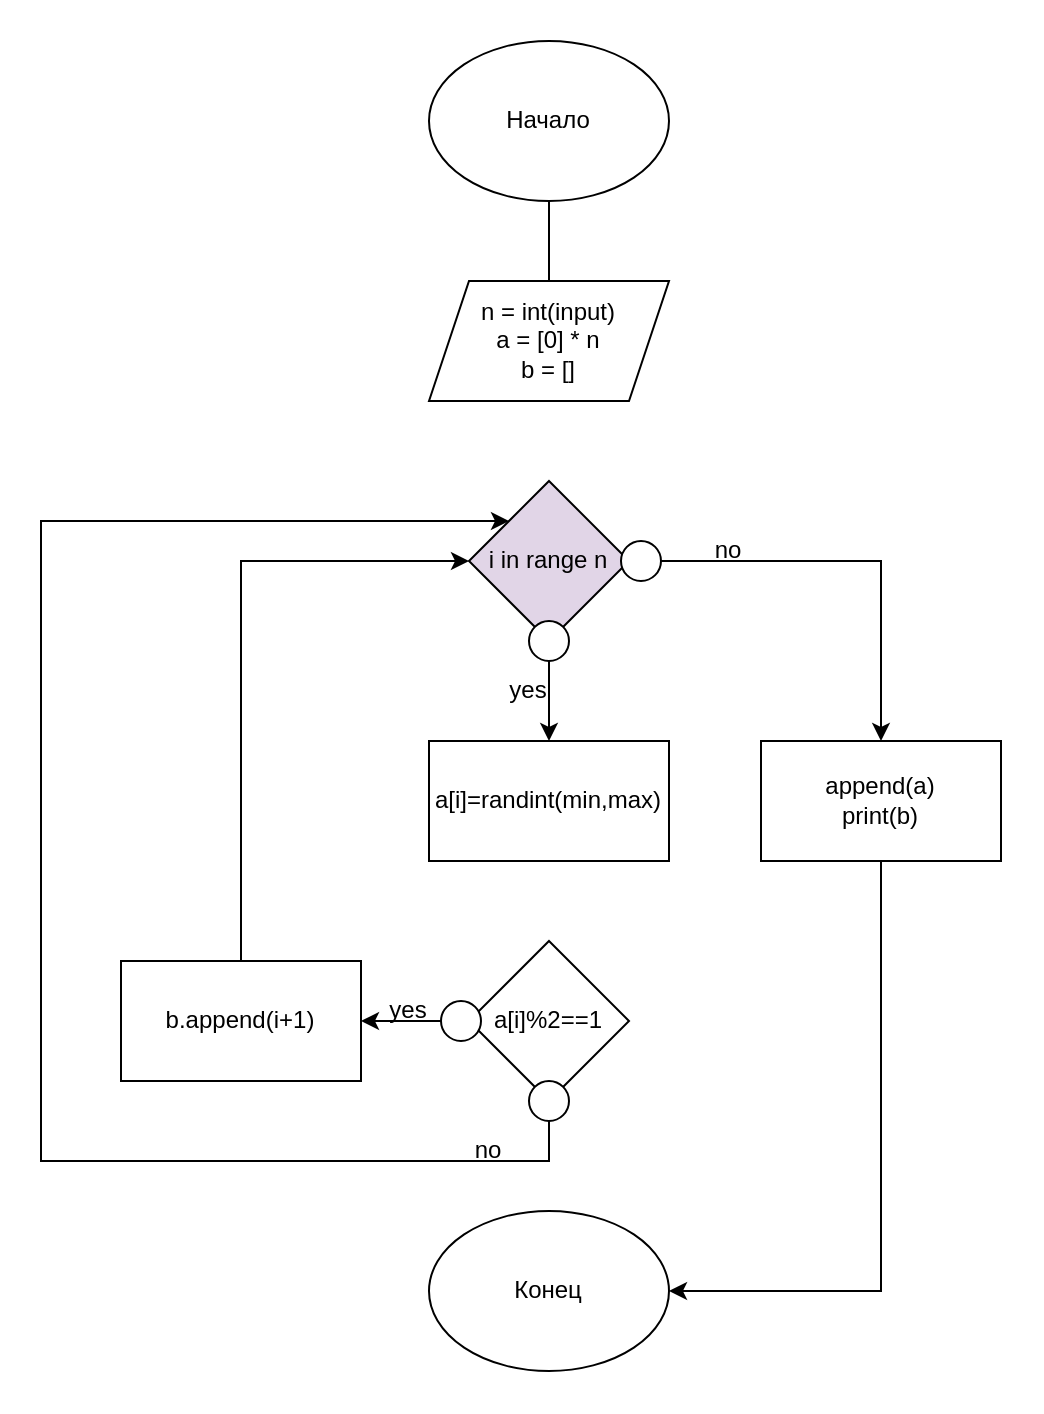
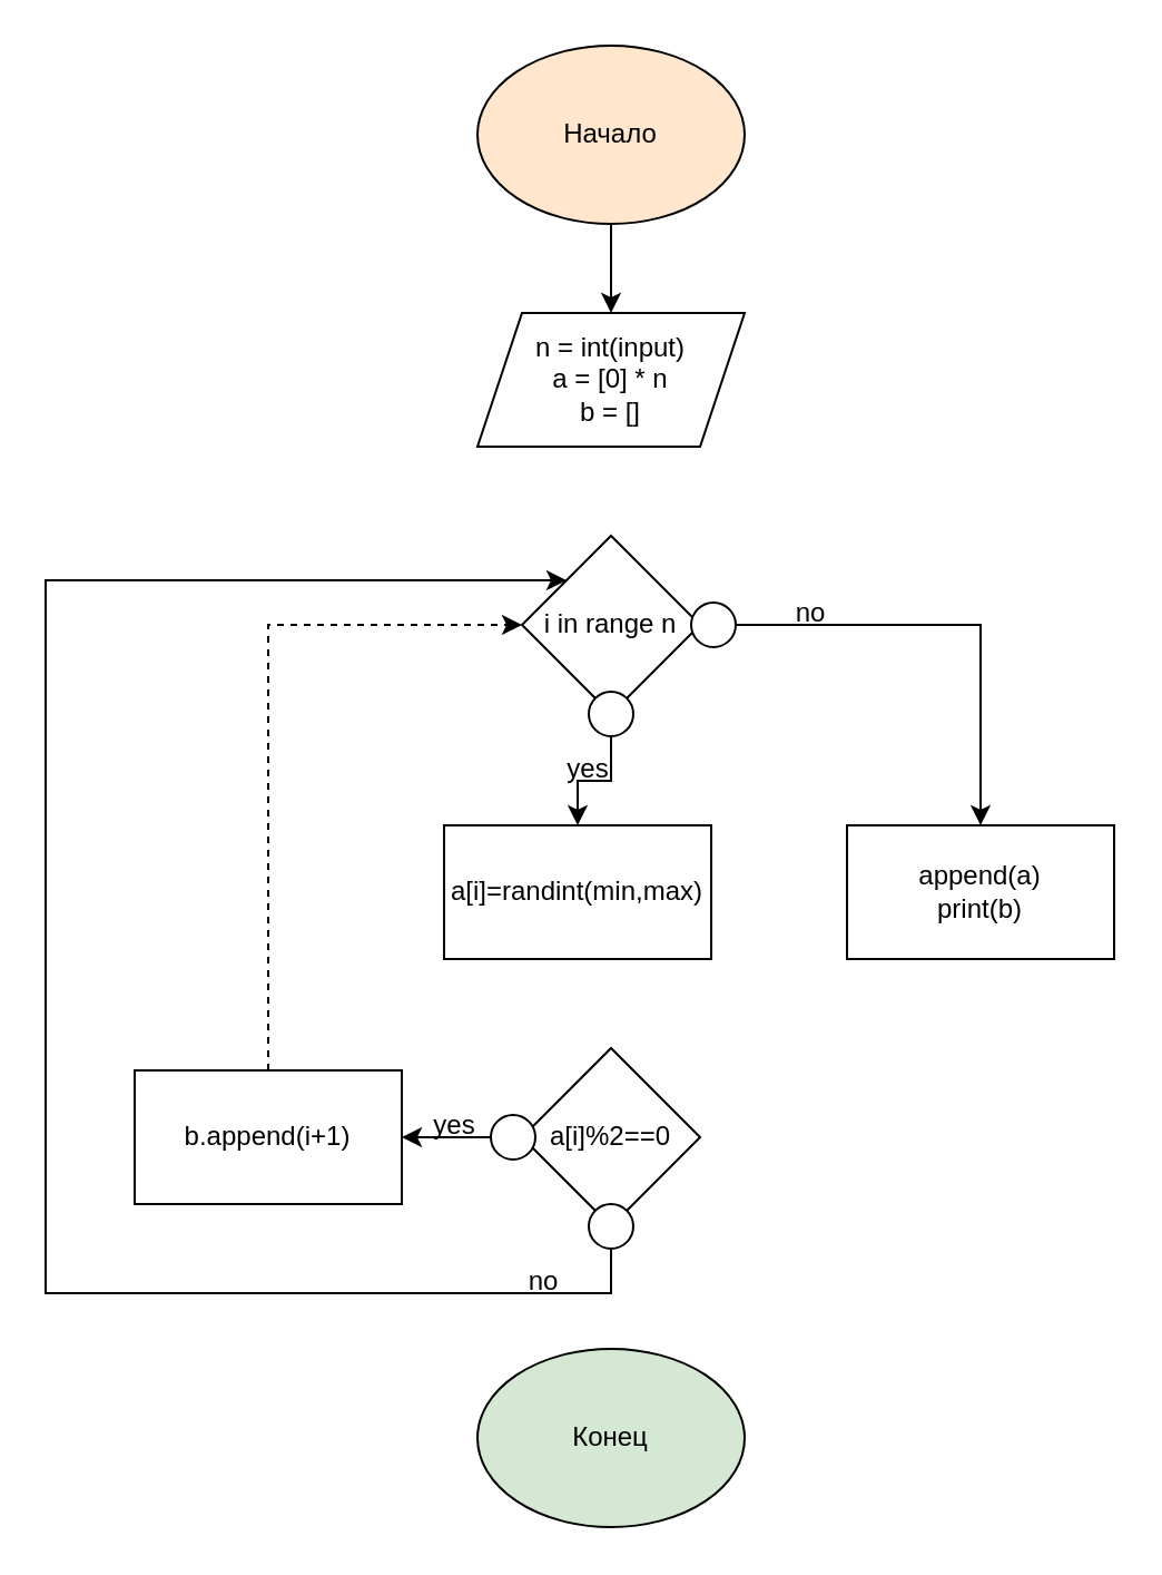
- <mxCell id="3" value="Начало" style="ellipse;whiteSpace=wrap;html=1;" vertex="1" parent="1"><mxGeometry x="214" width="120" height="80" as="geometry" y="20" /></mxCell>
+ <mxCell id="3" value="Начало" style="ellipse;whiteSpace=wrap;html=1;fillColor=#ffe6cc;" vertex="1" parent="1"><mxGeometry x="214" width="120" height="80" as="geometry" y="20" /></mxCell>
- <mxCell id="2" value="" style="edgeStyle=orthogonalEdgeStyle;rounded=0;orthogonalLoop=1;jettySize=auto;html=1;endArrow=none;" edge="1" parent="1" source="3" target="4"><mxGeometry relative="1" as="geometry" /></mxCell>
+ <mxCell id="2" value="" style="edgeStyle=orthogonalEdgeStyle;rounded=0;orthogonalLoop=1;jettySize=auto;html=1;" edge="1" parent="1" source="3" target="4"><mxGeometry relative="1" as="geometry" /></mxCell>
- <mxCell id="5" value="i in range n" style="rhombus;whiteSpace=wrap;html=1;fillColor=#e1d5e7;" vertex="1" parent="1"><mxGeometry x="234" y="240" width="80" height="80" as="geometry" /></mxCell>
+ <mxCell id="5" value="i in range n" style="rhombus;whiteSpace=wrap;html=1;" vertex="1" parent="1"><mxGeometry x="234" y="240" width="80" height="80" as="geometry" /></mxCell>
- <mxCell id="17" style="edgeStyle=orthogonalEdgeStyle;rounded=0;orthogonalLoop=1;jettySize=auto;html=1;entryX=0;entryY=0.5;entryDx=0;entryDy=0;exitX=0.5;exitY=0;exitDx=0;exitDy=0;" edge="1" parent="1" source="18" target="5"><mxGeometry relative="1" as="geometry" /></mxCell>
+ <mxCell id="17" style="edgeStyle=orthogonalEdgeStyle;rounded=0;orthogonalLoop=1;jettySize=auto;html=1;entryX=0;entryY=0.5;entryDx=0;entryDy=0;exitX=0.5;exitY=0;exitDx=0;exitDy=0;dashed=1;" edge="1" parent="1" source="18" target="5"><mxGeometry relative="1" as="geometry" /></mxCell>
- <mxCell id="10" value="a[i]=randint(min,max)" style="rounded=0;whiteSpace=wrap;html=1;" vertex="1" parent="1"><mxGeometry x="214" y="370" width="120" height="60" as="geometry" /></mxCell>
+ <mxCell id="10" value="a[i]=randint(min,max)" style="rounded=0;whiteSpace=wrap;html=1;" vertex="1" parent="1"><mxGeometry x="199" y="370" width="120" height="60" as="geometry" /></mxCell>
- <mxCell id="12" value="a[i]%2==1" style="rhombus;whiteSpace=wrap;html=1;" vertex="1" parent="1"><mxGeometry x="234" y="470" width="80" height="80" as="geometry" /></mxCell>
+ <mxCell id="12" value="a[i]%2==0" style="rhombus;whiteSpace=wrap;html=1;" vertex="1" parent="1"><mxGeometry x="234" y="470" width="80" height="80" as="geometry" /></mxCell>
- <mxCell id="20" style="edgeStyle=orthogonalEdgeStyle;rounded=0;orthogonalLoop=1;jettySize=auto;html=1;entryX=1;entryY=0.5;entryDx=0;entryDy=0;exitX=0.5;exitY=1;exitDx=0;exitDy=0;" edge="1" parent="1" source="21" target="24"><mxGeometry relative="1" as="geometry" /></mxCell>
- <mxCell id="24" value="Конец" style="ellipse;whiteSpace=wrap;html=1;" vertex="1" parent="1"><mxGeometry x="214" y="605" width="120" height="80" as="geometry" /></mxCell>
+ <mxCell id="24" value="Конец" style="ellipse;whiteSpace=wrap;html=1;fillColor=#d5e8d4;" vertex="1" parent="1"><mxGeometry x="214" y="605" width="120" height="80" as="geometry" /></mxCell>
